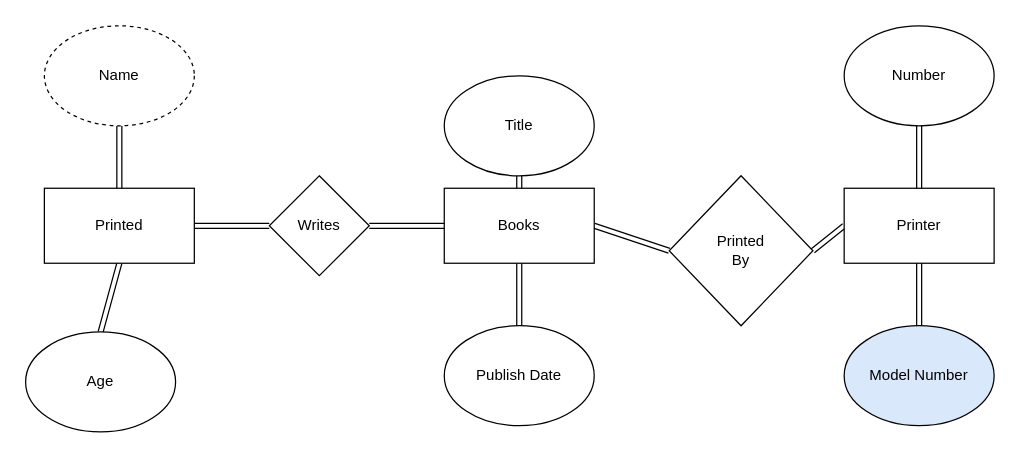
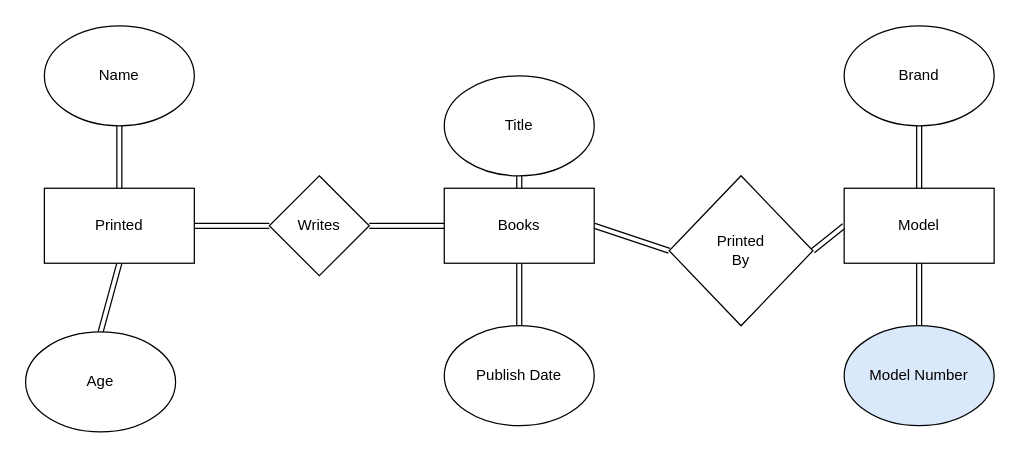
- <mxCell id="15" value="Name" style="ellipse;whiteSpace=wrap;html=1;dashed=1;" vertex="1" parent="1"><mxGeometry x="35" y="20" width="120" height="80" as="geometry" /></mxCell>
+ <mxCell id="15" value="Name" style="ellipse;whiteSpace=wrap;html=1;" vertex="1" parent="1"><mxGeometry x="35" y="20" width="120" height="80" as="geometry" /></mxCell>
- <mxCell id="20" value="Number" style="ellipse;whiteSpace=wrap;html=1;" vertex="1" parent="1"><mxGeometry x="675" y="20" width="120" height="80" as="geometry" /></mxCell>
+ <mxCell id="20" value="Brand" style="ellipse;whiteSpace=wrap;html=1;" vertex="1" parent="1"><mxGeometry x="675" y="20" width="120" height="80" as="geometry" /></mxCell>
- <mxCell id="14" value="Printer" style="rounded=0;whiteSpace=wrap;html=1;" vertex="1" parent="1"><mxGeometry x="675" y="150" width="120" height="60" as="geometry" /></mxCell>
+ <mxCell id="14" value="Model" style="rounded=0;whiteSpace=wrap;html=1;" vertex="1" parent="1"><mxGeometry x="675" y="150" width="120" height="60" as="geometry" /></mxCell>
